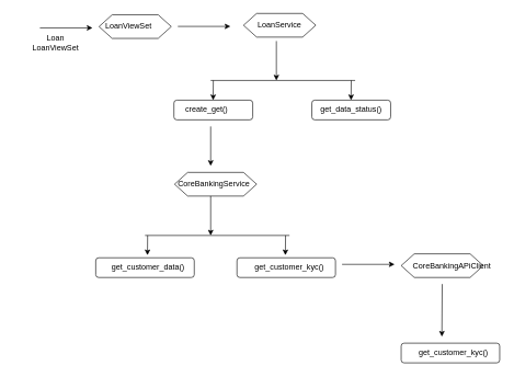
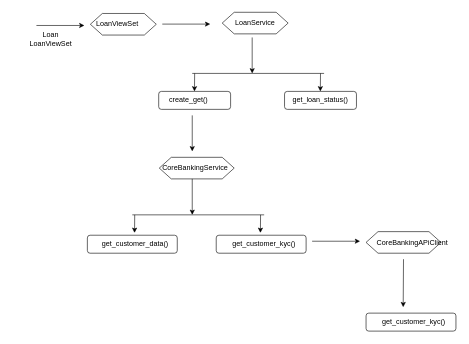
- <mxCell id="14" value="get_data_status()" style="text;html=1;align=center;verticalAlign=middle;whiteSpace=wrap;rounded=0;" vertex="1" parent="1"><mxGeometry x="489" y="152" width="90" height="30" as="geometry" /></mxCell>
+ <mxCell id="14" value="get_loan_status()" style="text;html=1;align=center;verticalAlign=middle;whiteSpace=wrap;rounded=0;" vertex="1" parent="1"><mxGeometry x="489" y="152" width="90" height="30" as="geometry" /></mxCell>
